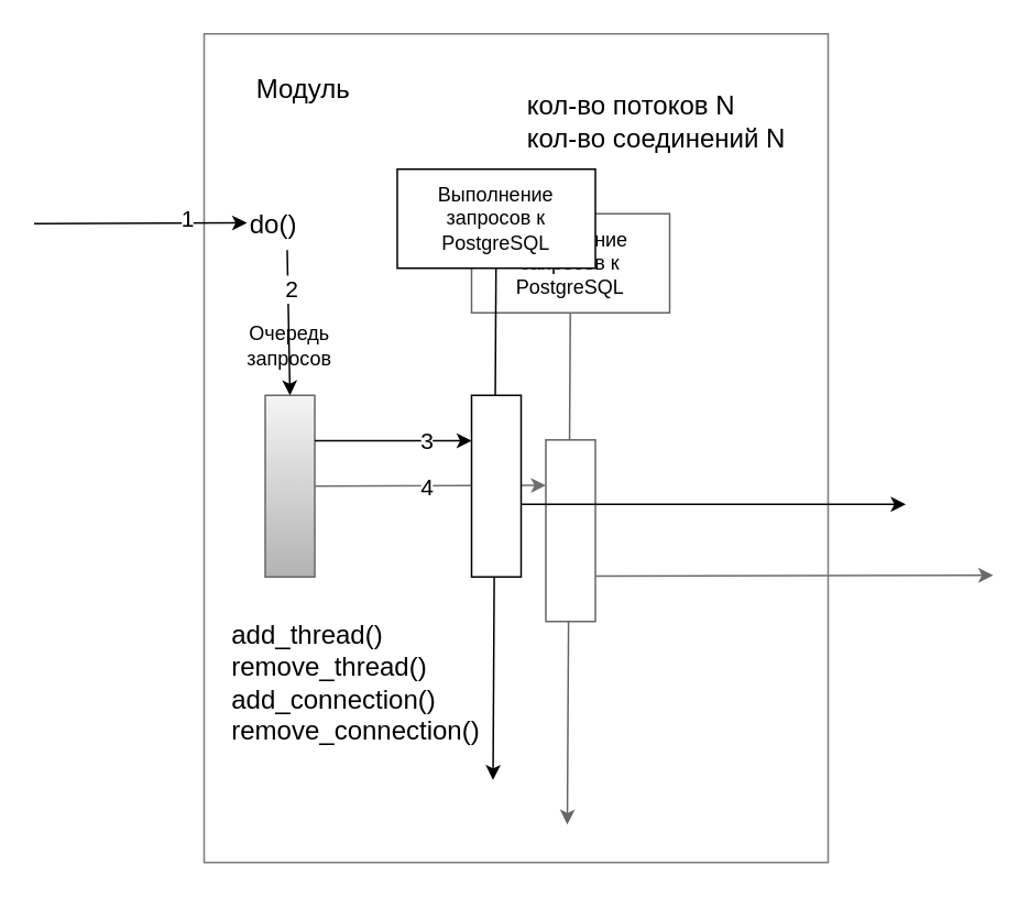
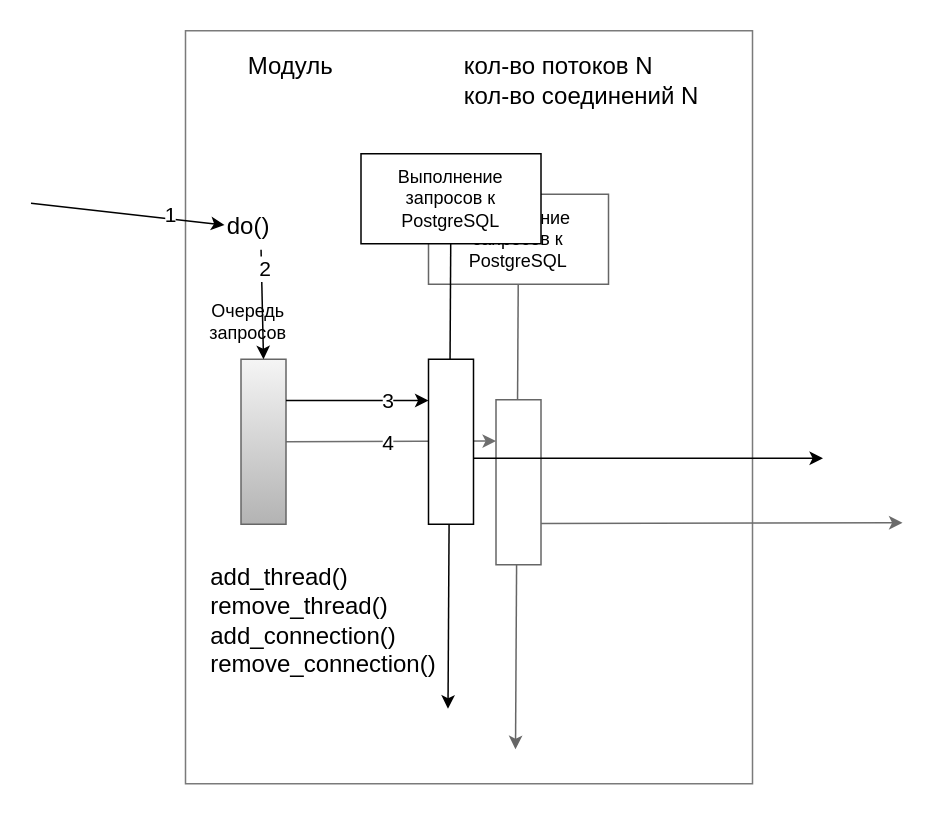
- <mxCell id="18" value="Модуль" style="text;html=1;strokeColor=none;fillColor=none;align=left;verticalAlign=middle;whiteSpace=wrap;rounded=0;fontSize=16;" parent="1" vertex="1"><mxGeometry x="153" y="36" width="120" height="33" as="geometry" /></mxCell>
+ <mxCell id="18" value="Модуль" style="text;html=1;strokeColor=none;fillColor=none;align=left;verticalAlign=middle;whiteSpace=wrap;rounded=0;fontSize=16;" parent="1" vertex="1"><mxGeometry x="163" y="26" width="120" height="33" as="geometry" /></mxCell>
- <mxCell id="23" value="кол-во потоков N&lt;br&gt;кол-во соединений N" style="text;html=1;strokeColor=none;fillColor=none;align=left;verticalAlign=middle;whiteSpace=wrap;rounded=0;fontSize=16;" parent="1" vertex="1"><mxGeometry x="317" y="56" width="164" height="33" as="geometry" /></mxCell>
+ <mxCell id="23" value="кол-во потоков N&lt;br&gt;кол-во соединений N" style="text;html=1;strokeColor=none;fillColor=none;align=left;verticalAlign=middle;whiteSpace=wrap;rounded=0;fontSize=16;" parent="1" vertex="1"><mxGeometry x="307" y="36" width="164" height="33" as="geometry" /></mxCell>
- <mxCell id="19" value="do()" style="text;html=1;strokeColor=none;fillColor=none;align=left;verticalAlign=middle;whiteSpace=wrap;rounded=0;fontSize=16;" parent="1" vertex="1"><mxGeometry x="149" y="118" width="48" height="33" as="geometry" /></mxCell>
+ <mxCell id="19" value="do()" style="text;html=1;strokeColor=none;fillColor=none;align=left;verticalAlign=middle;whiteSpace=wrap;rounded=0;fontSize=16;" parent="1" vertex="1"><mxGeometry x="149" y="133" width="48" height="33" as="geometry" /></mxCell>
- <mxCell id="11" value="Очередь&lt;br&gt;запросов" style="text;html=1;strokeColor=none;fillColor=none;align=center;verticalAlign=middle;whiteSpace=wrap;rounded=0;" parent="1" vertex="1"><mxGeometry x="155" y="199" width="40" height="20" as="geometry" /></mxCell>
+ <mxCell id="11" value="Очередь&lt;br&gt;запросов" style="text;html=1;strokeColor=none;fillColor=none;align=center;verticalAlign=middle;whiteSpace=wrap;rounded=0;" parent="1" vertex="1"><mxGeometry x="145" y="204" width="40" height="20" as="geometry" /></mxCell>
